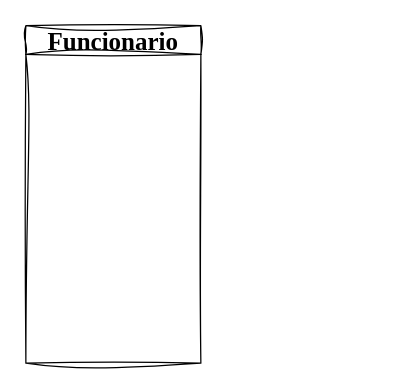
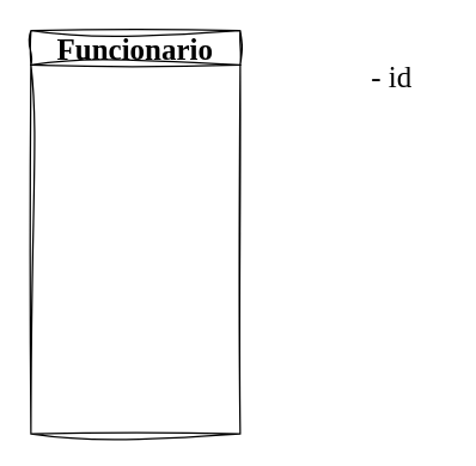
+ <mxCell id="3" value="- id" style="text;html=1;align=left;verticalAlign=middle;resizable=0;points=[];autosize=1;strokeColor=none;fillColor=none;fontSize=20;fontFamily=Architects Daughter;" parent="1" vertex="1"><mxGeometry x="246" y="30" width="50" height="40" as="geometry" /></mxCell>
